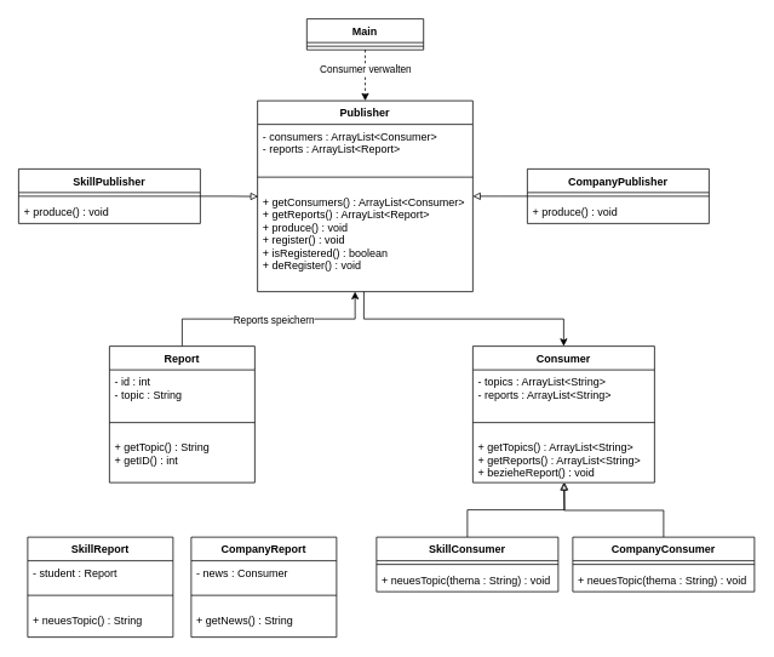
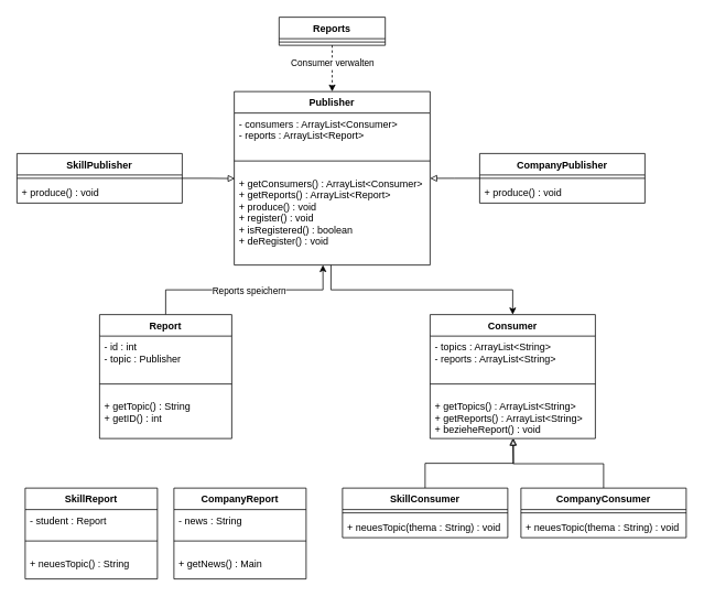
- <mxCell id="35" value="Main" style="swimlane;fontStyle=1;align=center;verticalAlign=top;childLayout=stackLayout;horizontal=1;startSize=26;horizontalStack=0;resizeParent=1;resizeParentMax=0;resizeLast=0;collapsible=1;marginBottom=0;" vertex="1" parent="1"><mxGeometry x="337.25" y="20" width="128.5" height="34" as="geometry" /></mxCell>
+ <mxCell id="35" value="Reports" style="swimlane;fontStyle=1;align=center;verticalAlign=top;childLayout=stackLayout;horizontal=1;startSize=26;horizontalStack=0;resizeParent=1;resizeParentMax=0;resizeLast=0;collapsible=1;marginBottom=0;" vertex="1" parent="1"><mxGeometry x="337.25" y="20" width="128.5" height="34" as="geometry" /></mxCell>
- <mxCell id="5" value="- id : int&#10;- topic : String" style="text;strokeColor=none;fillColor=none;align=left;verticalAlign=top;spacingLeft=4;spacingRight=4;overflow=hidden;rotatable=0;points=[[0,0.5],[1,0.5]];portConstraint=eastwest;" vertex="1" parent="4"><mxGeometry y="26" width="160" height="44" as="geometry" /></mxCell>
+ <mxCell id="5" value="- id : int&#10;- topic : Publisher" style="text;strokeColor=none;fillColor=none;align=left;verticalAlign=top;spacingLeft=4;spacingRight=4;overflow=hidden;rotatable=0;points=[[0,0.5],[1,0.5]];portConstraint=eastwest;" vertex="1" parent="4"><mxGeometry y="26" width="160" height="44" as="geometry" /></mxCell>
- <mxCell id="13" value="- news : Consumer" style="text;strokeColor=none;fillColor=none;align=left;verticalAlign=top;spacingLeft=4;spacingRight=4;overflow=hidden;rotatable=0;points=[[0,0.5],[1,0.5]];portConstraint=eastwest;" vertex="1" parent="12"><mxGeometry y="26" width="160" height="24" as="geometry" /></mxCell>
+ <mxCell id="13" value="- news : String" style="text;strokeColor=none;fillColor=none;align=left;verticalAlign=top;spacingLeft=4;spacingRight=4;overflow=hidden;rotatable=0;points=[[0,0.5],[1,0.5]];portConstraint=eastwest;" vertex="1" parent="12"><mxGeometry y="26" width="160" height="24" as="geometry" /></mxCell>
- <mxCell id="15" value="+ getNews() : String" style="text;strokeColor=none;fillColor=none;align=left;verticalAlign=top;spacingLeft=4;spacingRight=4;overflow=hidden;rotatable=0;points=[[0,0.5],[1,0.5]];portConstraint=eastwest;" vertex="1" parent="12"><mxGeometry y="78" width="160" height="32" as="geometry" /></mxCell>
+ <mxCell id="15" value="+ getNews() : Main" style="text;strokeColor=none;fillColor=none;align=left;verticalAlign=top;spacingLeft=4;spacingRight=4;overflow=hidden;rotatable=0;points=[[0,0.5],[1,0.5]];portConstraint=eastwest;" vertex="1" parent="12"><mxGeometry y="78" width="160" height="32" as="geometry" /></mxCell>
